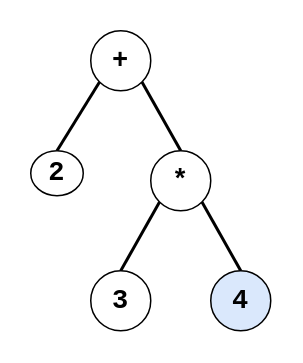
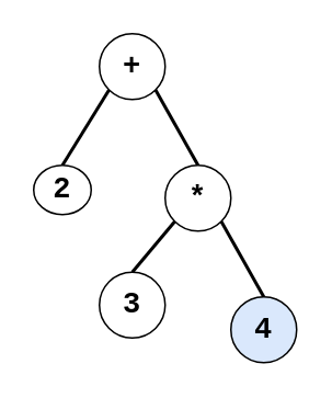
- <mxCell id="9" value="3" style="ellipse;whiteSpace=wrap;html=1;aspect=fixed;fontFamily=Courier New;fontSize=18;fontStyle=1" vertex="1" parent="1"><mxGeometry x="60" y="180" width="40" height="40" as="geometry" /></mxCell>
+ <mxCell id="9" value="3" style="ellipse;whiteSpace=wrap;html=1;aspect=fixed;fontFamily=Courier New;fontSize=18;fontStyle=1" vertex="1" parent="1"><mxGeometry x="60" y="165" width="40" height="40" as="geometry" /></mxCell>
